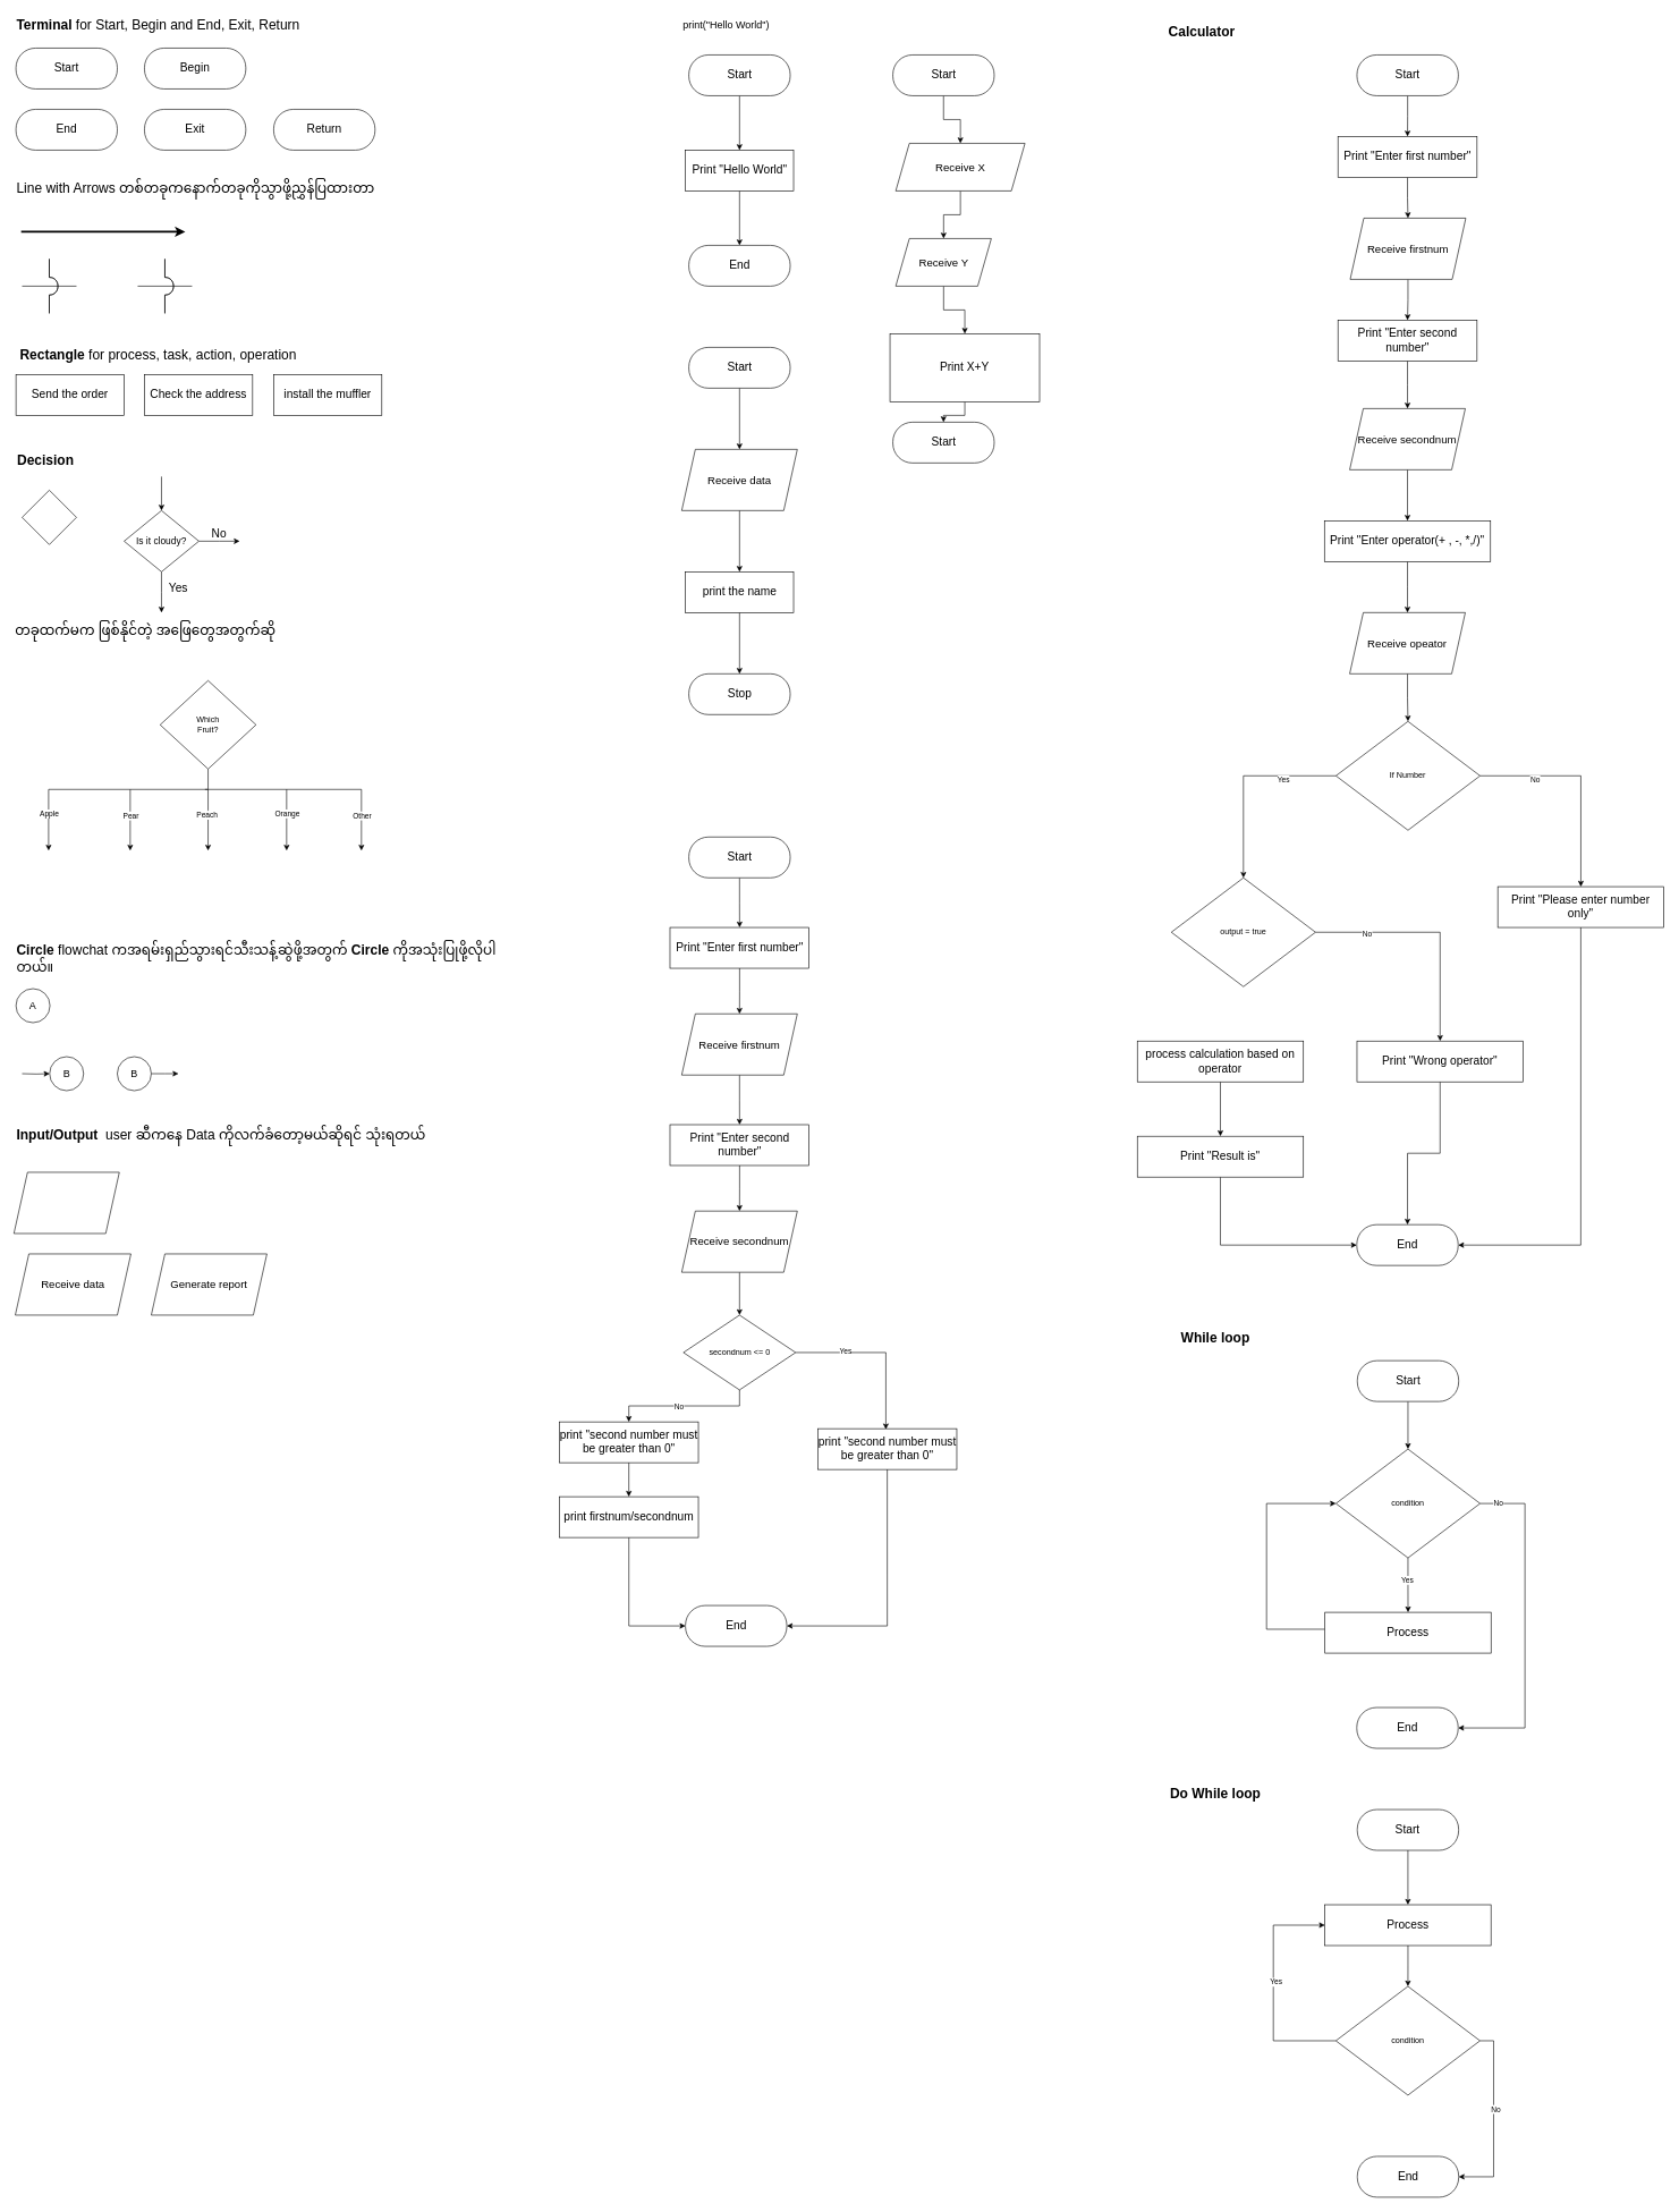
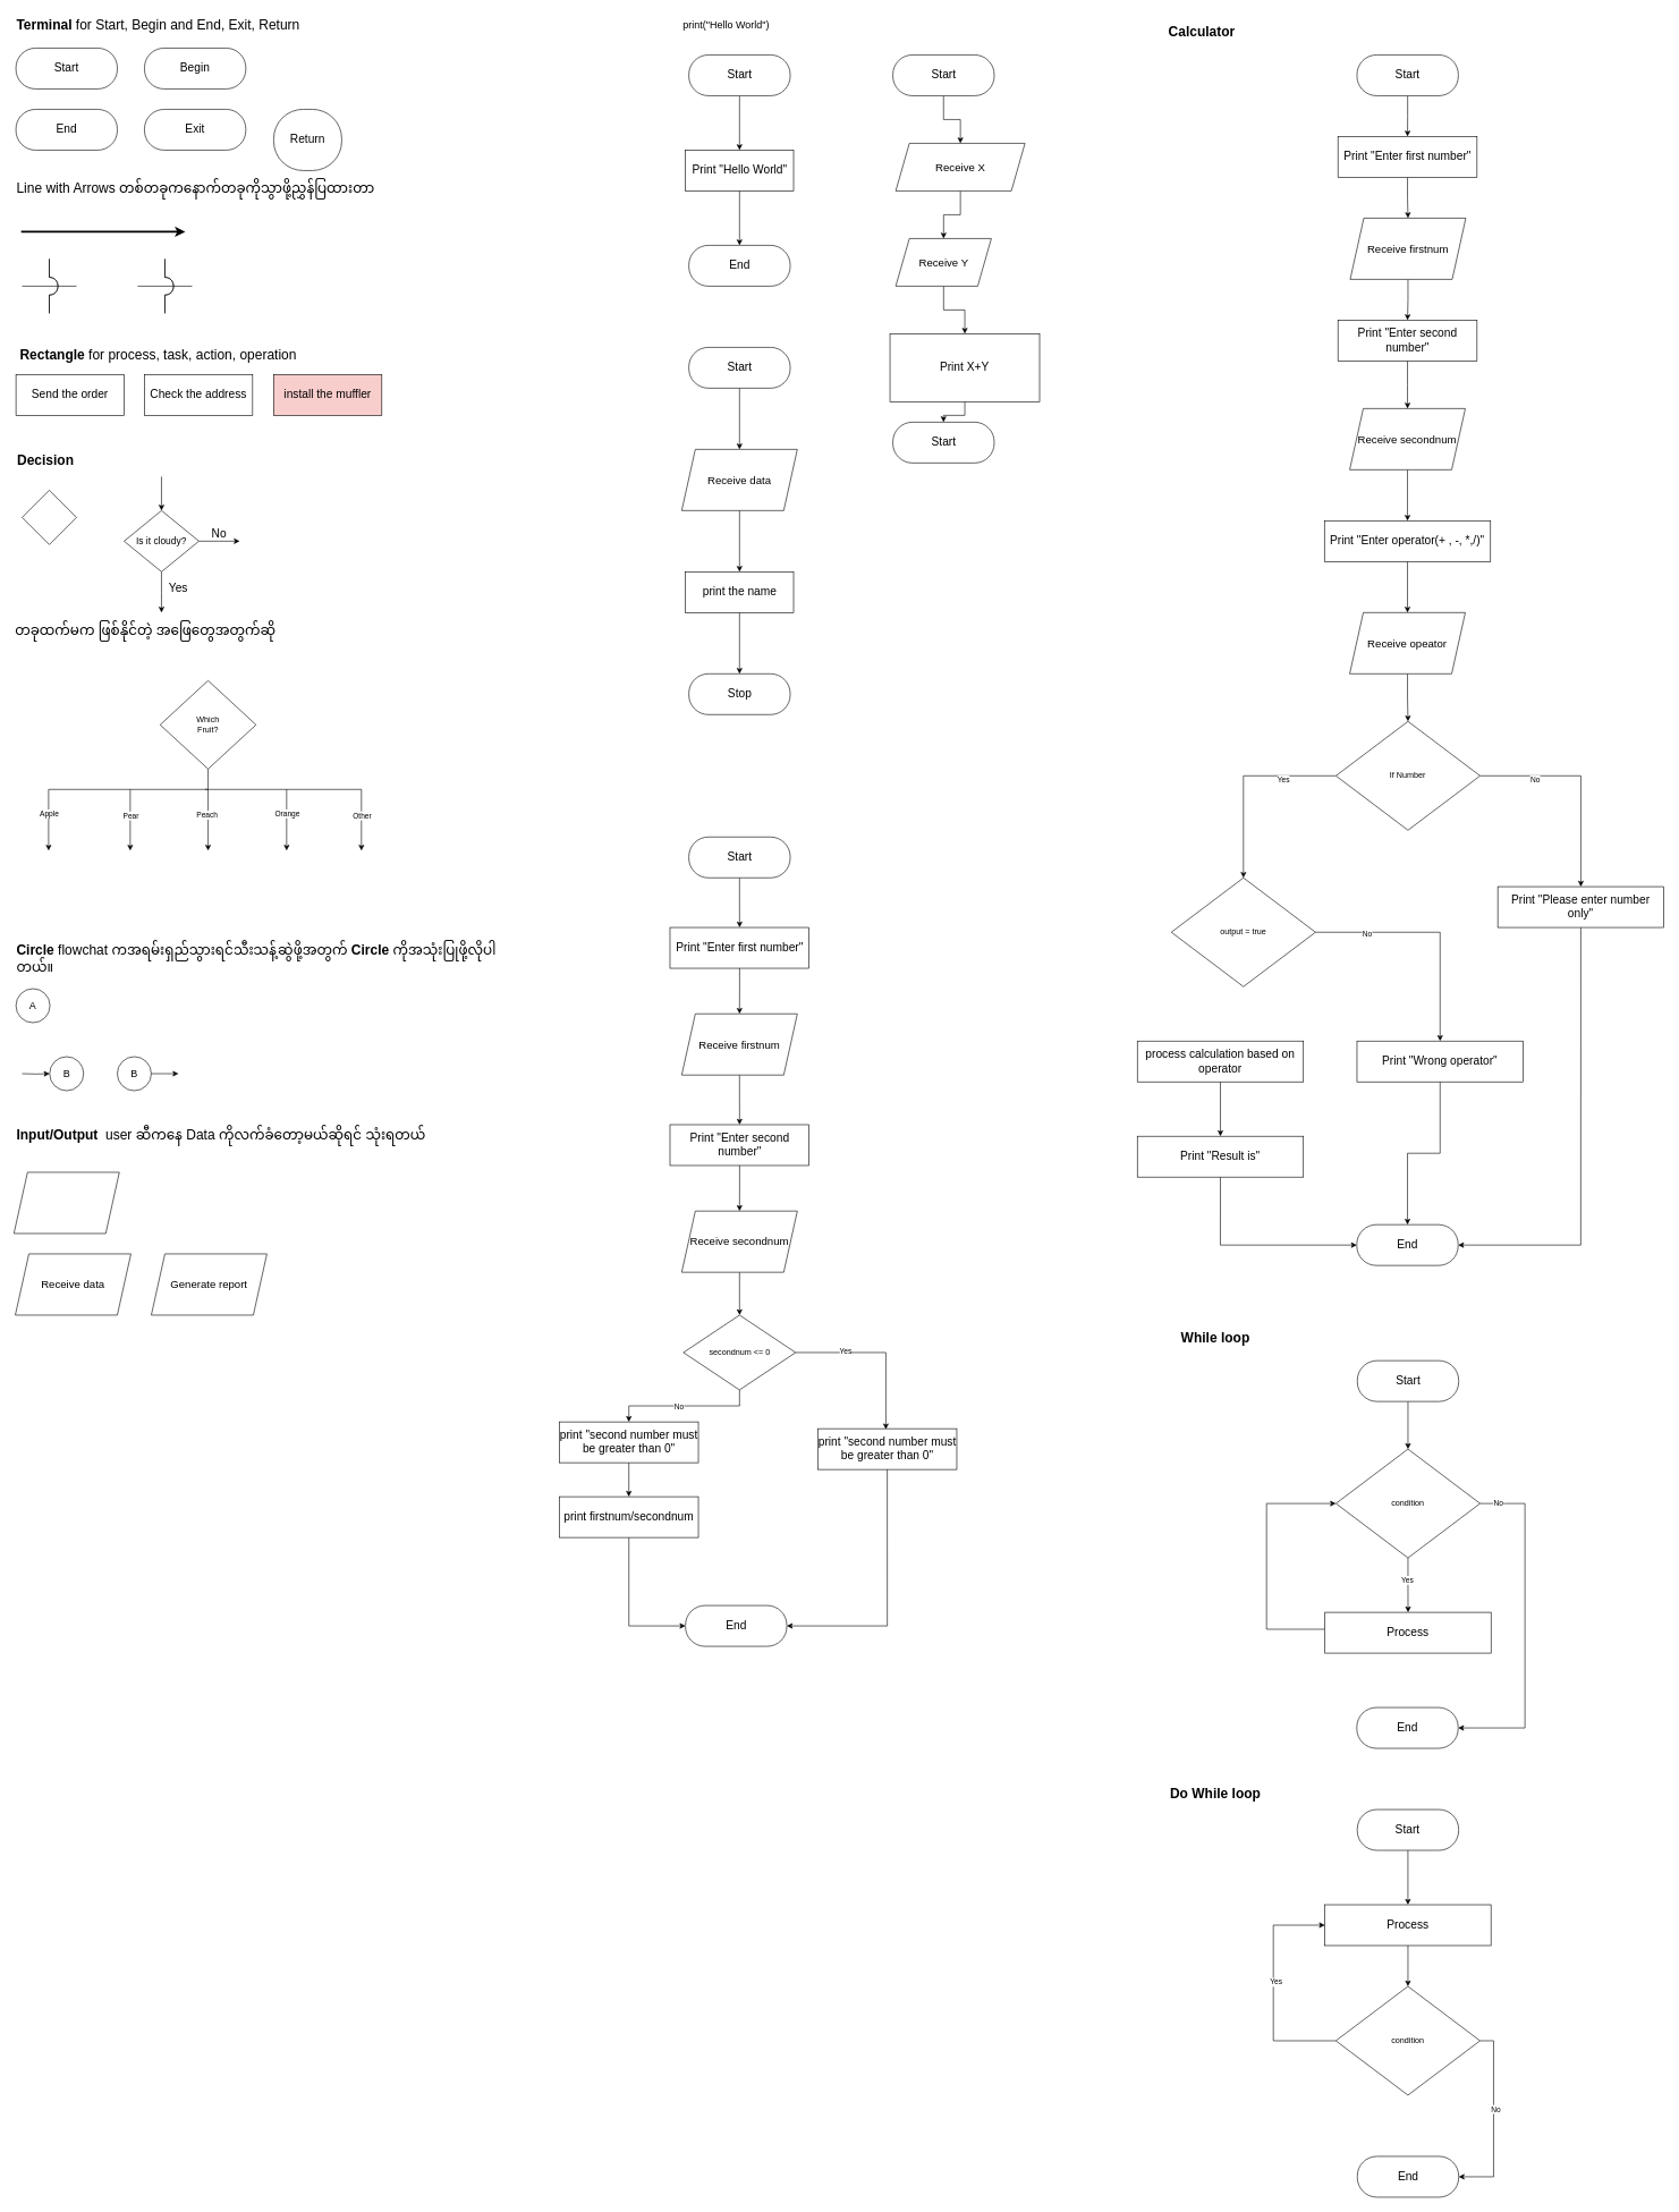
- <mxCell id="7" value="&lt;font style=&quot;font-size: 17px;&quot;&gt;Return&lt;/font&gt;" style="rounded=1;whiteSpace=wrap;html=1;arcSize=48;" parent="1" vertex="1"><mxGeometry x="402" y="160" width="149" height="60" as="geometry" /></mxCell>
+ <mxCell id="7" value="&lt;font style=&quot;font-size: 17px;&quot;&gt;Return&lt;/font&gt;" style="rounded=1;whiteSpace=wrap;html=1;arcSize=48;" parent="1" vertex="1"><mxGeometry x="402" y="160" width="100" height="90" as="geometry" /></mxCell>
- <mxCell id="17" value="install the muffler" style="rounded=0;whiteSpace=wrap;html=1;fontSize=17;" parent="1" vertex="1"><mxGeometry x="402" y="550" width="159" height="60" as="geometry" /></mxCell>
+ <mxCell id="17" value="install the muffler" style="rounded=0;whiteSpace=wrap;html=1;fontSize=17;fillColor=#f8cecc;" parent="1" vertex="1"><mxGeometry x="402" y="550" width="159" height="60" as="geometry" /></mxCell>
